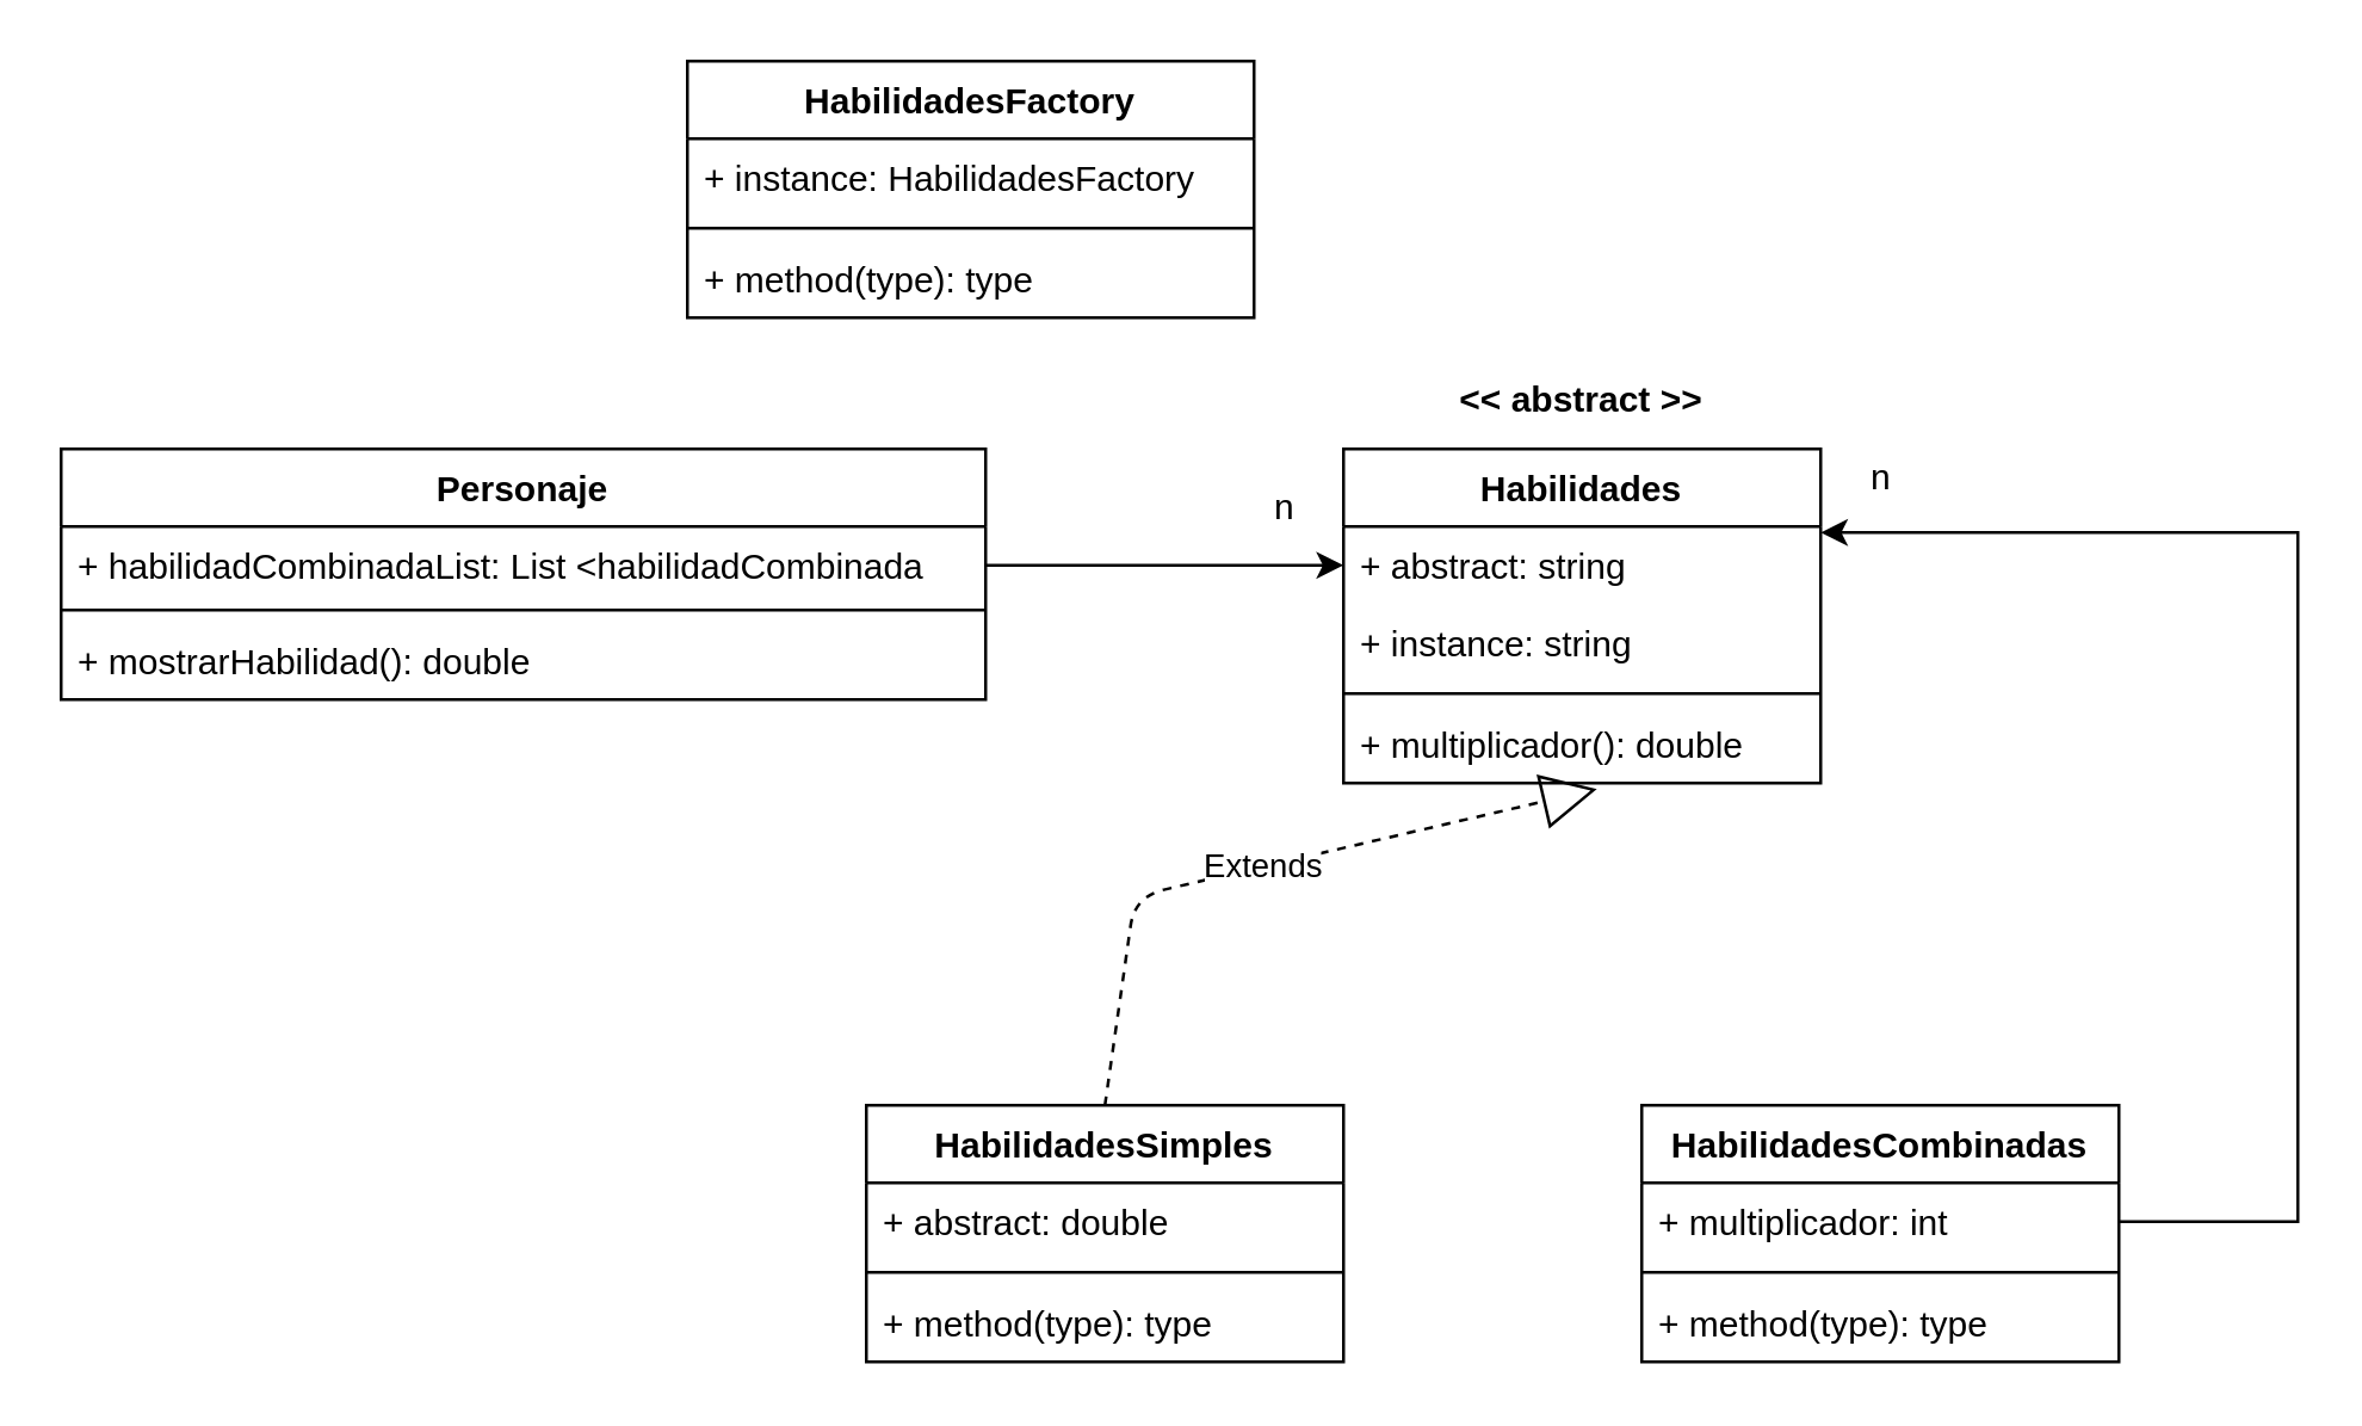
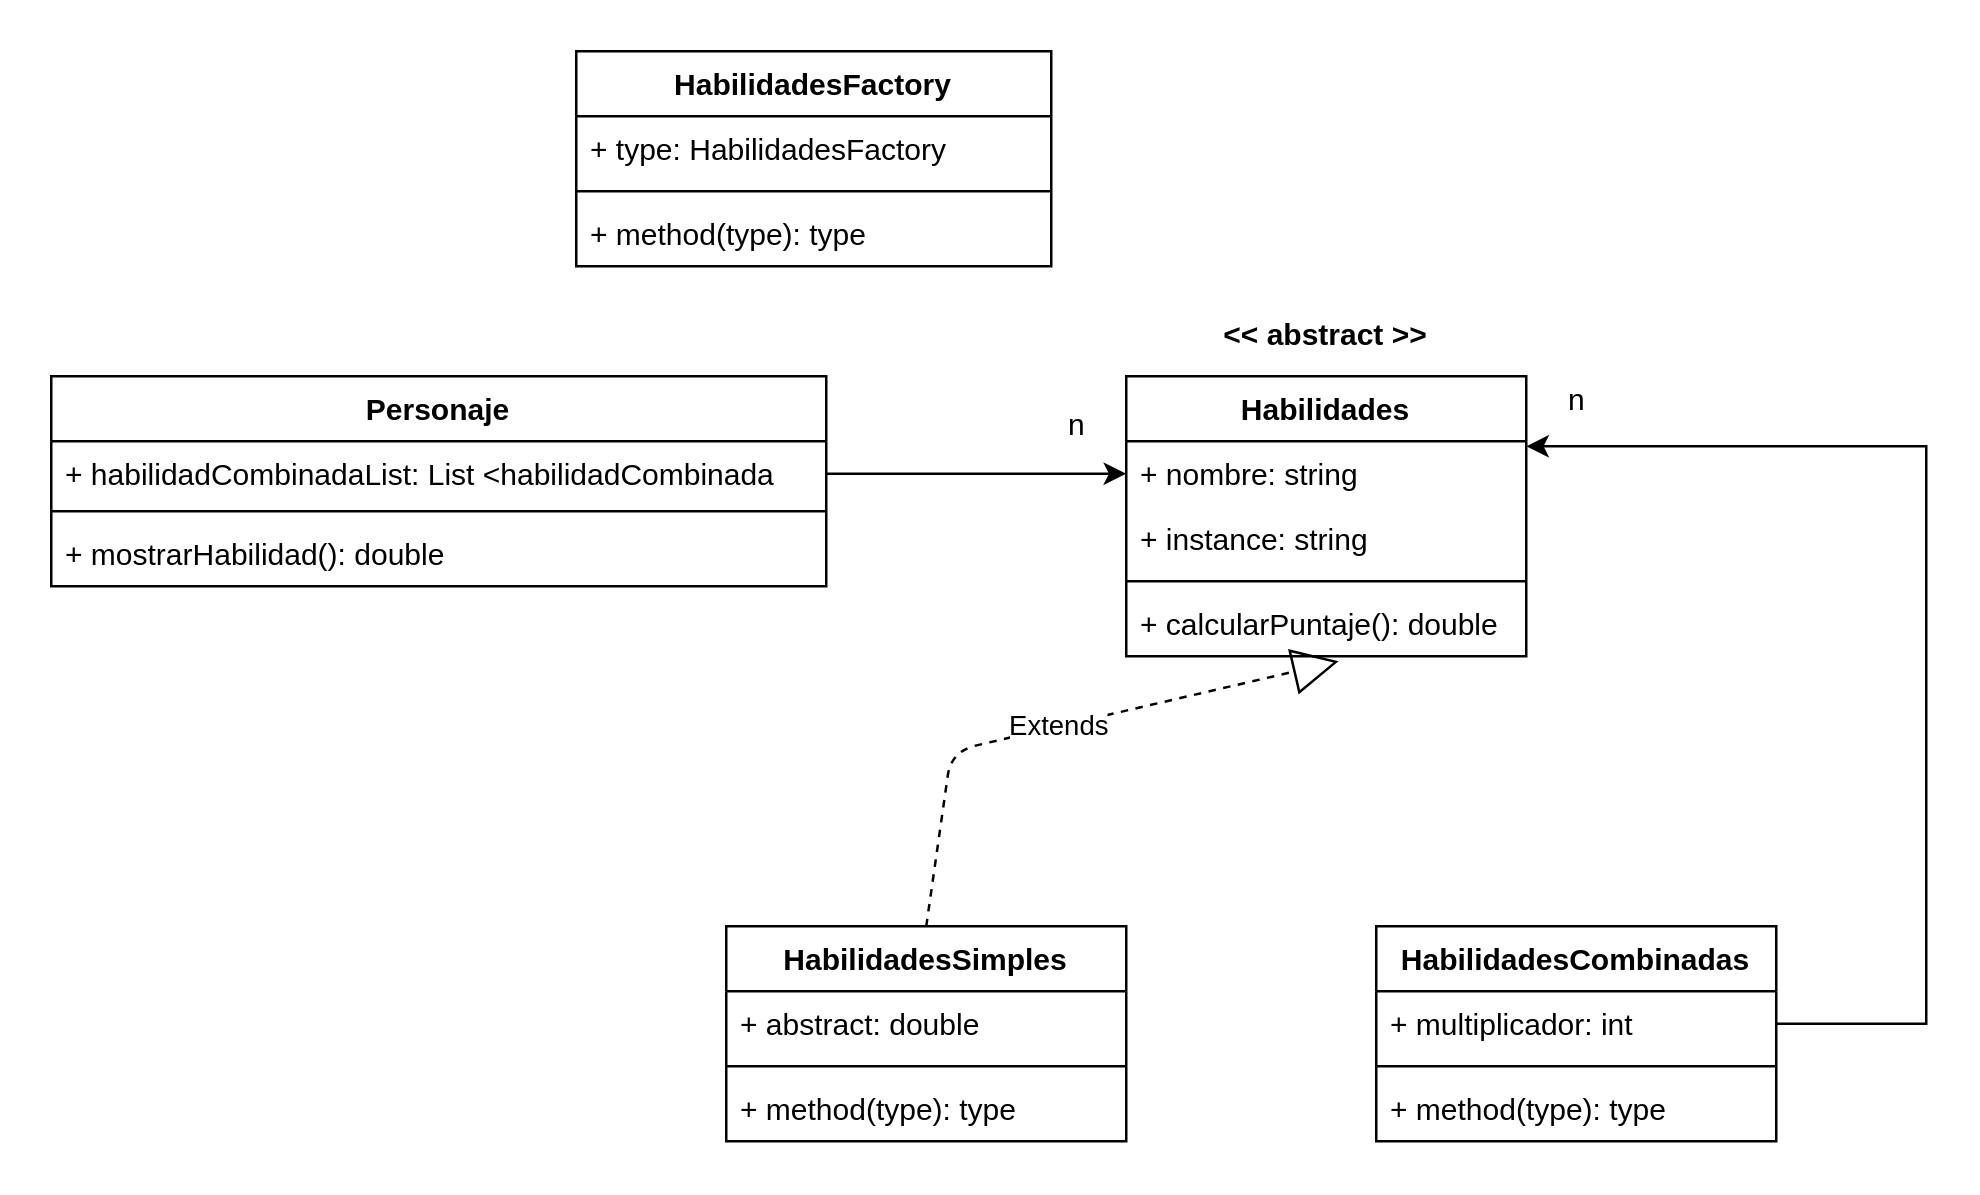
- <mxCell id="24" value="+ instance: HabilidadesFactory" style="text;strokeColor=none;fillColor=none;align=left;verticalAlign=top;spacingLeft=4;spacingRight=4;overflow=hidden;rotatable=0;points=[[0,0.5],[1,0.5]];portConstraint=eastwest;" vertex="1" parent="23"><mxGeometry y="26" width="190" height="26" as="geometry" /></mxCell>
+ <mxCell id="24" value="+ type: HabilidadesFactory" style="text;strokeColor=none;fillColor=none;align=left;verticalAlign=top;spacingLeft=4;spacingRight=4;overflow=hidden;rotatable=0;points=[[0,0.5],[1,0.5]];portConstraint=eastwest;" vertex="1" parent="23"><mxGeometry y="26" width="190" height="26" as="geometry" /></mxCell>
- <mxCell id="3" value="+ abstract: string&#10;" style="text;strokeColor=none;fillColor=none;align=left;verticalAlign=top;spacingLeft=4;spacingRight=4;overflow=hidden;rotatable=0;points=[[0,0.5],[1,0.5]];portConstraint=eastwest;" vertex="1" parent="2"><mxGeometry y="26" width="160" height="26" as="geometry" /></mxCell>
+ <mxCell id="3" value="+ nombre: string&#10;" style="text;strokeColor=none;fillColor=none;align=left;verticalAlign=top;spacingLeft=4;spacingRight=4;overflow=hidden;rotatable=0;points=[[0,0.5],[1,0.5]];portConstraint=eastwest;" vertex="1" parent="2"><mxGeometry y="26" width="160" height="26" as="geometry" /></mxCell>
- <mxCell id="6" value="+ multiplicador(): double" style="text;strokeColor=none;fillColor=none;align=left;verticalAlign=top;spacingLeft=4;spacingRight=4;overflow=hidden;rotatable=0;points=[[0,0.5],[1,0.5]];portConstraint=eastwest;" vertex="1" parent="2"><mxGeometry y="86" width="160" height="26" as="geometry" /></mxCell>
+ <mxCell id="6" value="+ calcularPuntaje(): double" style="text;strokeColor=none;fillColor=none;align=left;verticalAlign=top;spacingLeft=4;spacingRight=4;overflow=hidden;rotatable=0;points=[[0,0.5],[1,0.5]];portConstraint=eastwest;" vertex="1" parent="2"><mxGeometry y="86" width="160" height="26" as="geometry" /></mxCell>
